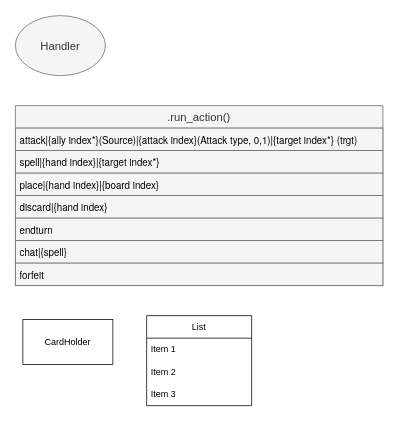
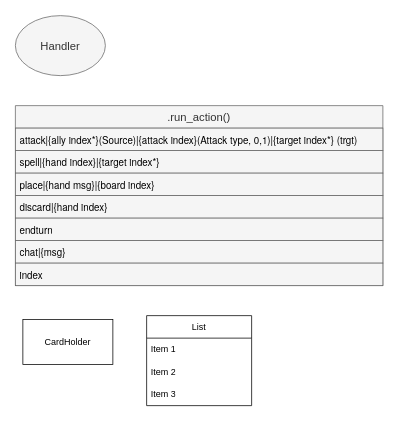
- <mxCell id="6" value="&lt;p style=&quot;margin: 0px; font-variant-numeric: normal; font-variant-east-asian: normal; font-stretch: normal; font-size: 13px; line-height: normal; font-family: &amp;quot;Helvetica Neue&amp;quot;; color: rgb(0, 0, 0);&quot; class=&quot;p1&quot;&gt;place|{hand index}|{board index}&lt;/p&gt;" style="text;strokeColor=#666666;fillColor=#f5f5f5;align=left;verticalAlign=middle;spacingLeft=4;spacingRight=4;overflow=hidden;points=[[0,0.5],[1,0.5]];portConstraint=eastwest;rotatable=0;whiteSpace=wrap;html=1;fontSize=15;fontColor=#333333;" parent="3" vertex="1"><mxGeometry y="90" width="490" height="30" as="geometry" /></mxCell>
+ <mxCell id="6" value="&lt;p style=&quot;margin: 0px; font-variant-numeric: normal; font-variant-east-asian: normal; font-stretch: normal; font-size: 13px; line-height: normal; font-family: &amp;quot;Helvetica Neue&amp;quot;; color: rgb(0, 0, 0);&quot; class=&quot;p1&quot;&gt;place|{hand msg}|{board index}&lt;/p&gt;" style="text;strokeColor=#666666;fillColor=#f5f5f5;align=left;verticalAlign=middle;spacingLeft=4;spacingRight=4;overflow=hidden;points=[[0,0.5],[1,0.5]];portConstraint=eastwest;rotatable=0;whiteSpace=wrap;html=1;fontSize=15;fontColor=#333333;" parent="3" vertex="1"><mxGeometry y="90" width="490" height="30" as="geometry" /></mxCell>
- <mxCell id="9" value="&lt;p style=&quot;margin: 0px; font-variant-numeric: normal; font-variant-east-asian: normal; font-stretch: normal; font-size: 13px; line-height: normal; font-family: &amp;quot;Helvetica Neue&amp;quot;; color: rgb(0, 0, 0);&quot; class=&quot;p1&quot;&gt;chat|{spell}&lt;/p&gt;" style="text;strokeColor=#666666;fillColor=#f5f5f5;align=left;verticalAlign=middle;spacingLeft=4;spacingRight=4;overflow=hidden;points=[[0,0.5],[1,0.5]];portConstraint=eastwest;rotatable=0;whiteSpace=wrap;html=1;fontSize=15;fontColor=#333333;" parent="3" vertex="1"><mxGeometry y="180" width="490" height="30" as="geometry" /></mxCell>
+ <mxCell id="9" value="&lt;p style=&quot;margin: 0px; font-variant-numeric: normal; font-variant-east-asian: normal; font-stretch: normal; font-size: 13px; line-height: normal; font-family: &amp;quot;Helvetica Neue&amp;quot;; color: rgb(0, 0, 0);&quot; class=&quot;p1&quot;&gt;chat|{msg}&lt;/p&gt;" style="text;strokeColor=#666666;fillColor=#f5f5f5;align=left;verticalAlign=middle;spacingLeft=4;spacingRight=4;overflow=hidden;points=[[0,0.5],[1,0.5]];portConstraint=eastwest;rotatable=0;whiteSpace=wrap;html=1;fontSize=15;fontColor=#333333;" parent="3" vertex="1"><mxGeometry y="180" width="490" height="30" as="geometry" /></mxCell>
- <mxCell id="10" value="&lt;p style=&quot;margin: 0px; font-variant-numeric: normal; font-variant-east-asian: normal; font-stretch: normal; font-size: 13px; line-height: normal; font-family: &amp;quot;Helvetica Neue&amp;quot;; color: rgb(0, 0, 0);&quot; class=&quot;p1&quot;&gt;forfeit&lt;/p&gt;" style="text;strokeColor=#666666;fillColor=#f5f5f5;align=left;verticalAlign=middle;spacingLeft=4;spacingRight=4;overflow=hidden;points=[[0,0.5],[1,0.5]];portConstraint=eastwest;rotatable=0;whiteSpace=wrap;html=1;fontSize=15;fontColor=#333333;" vertex="1" parent="3"><mxGeometry y="210" width="490" height="30" as="geometry" /></mxCell>
+ <mxCell id="10" value="&lt;p style=&quot;margin: 0px; font-variant-numeric: normal; font-variant-east-asian: normal; font-stretch: normal; font-size: 13px; line-height: normal; font-family: &amp;quot;Helvetica Neue&amp;quot;; color: rgb(0, 0, 0);&quot; class=&quot;p1&quot;&gt;index&lt;/p&gt;" style="text;strokeColor=#666666;fillColor=#f5f5f5;align=left;verticalAlign=middle;spacingLeft=4;spacingRight=4;overflow=hidden;points=[[0,0.5],[1,0.5]];portConstraint=eastwest;rotatable=0;whiteSpace=wrap;html=1;fontSize=15;fontColor=#333333;" vertex="1" parent="3"><mxGeometry y="210" width="490" height="30" as="geometry" /></mxCell>
